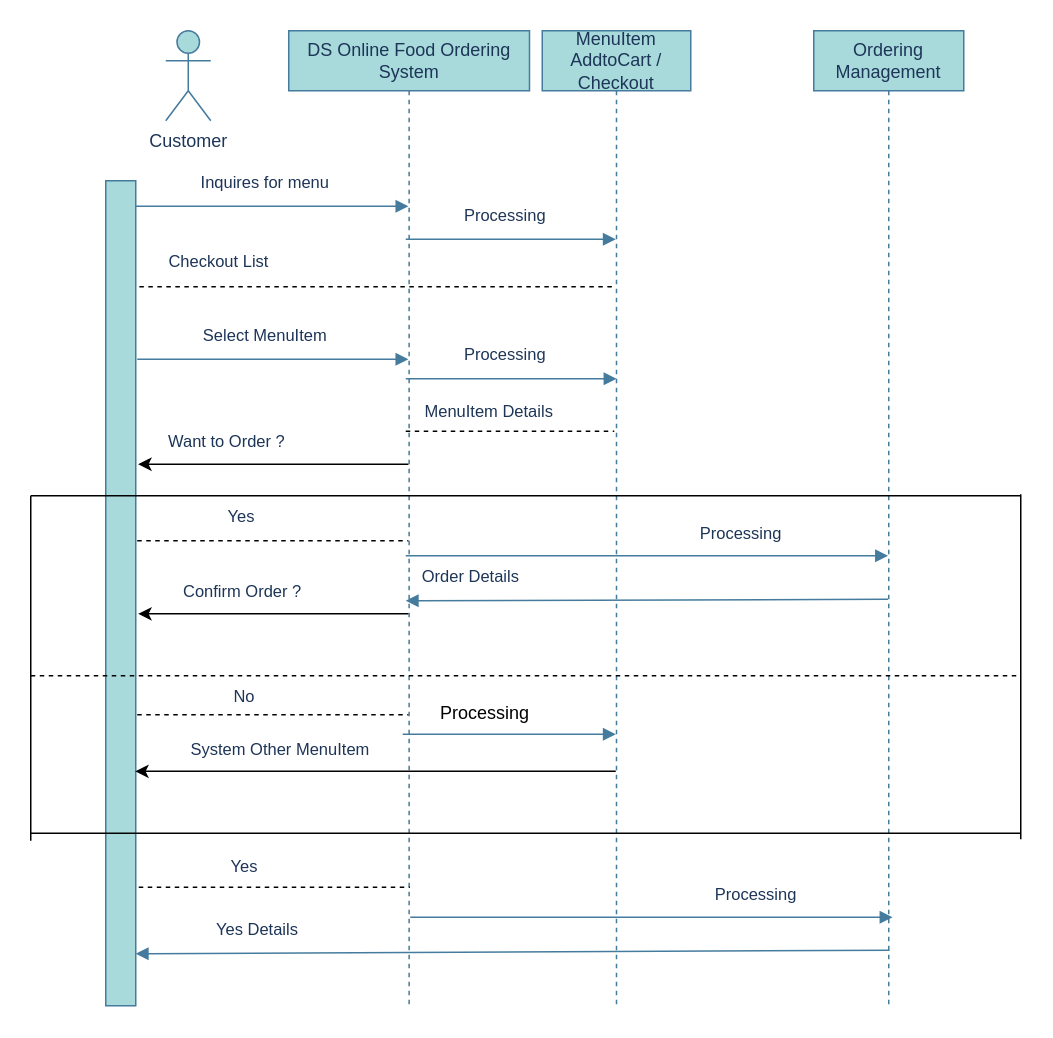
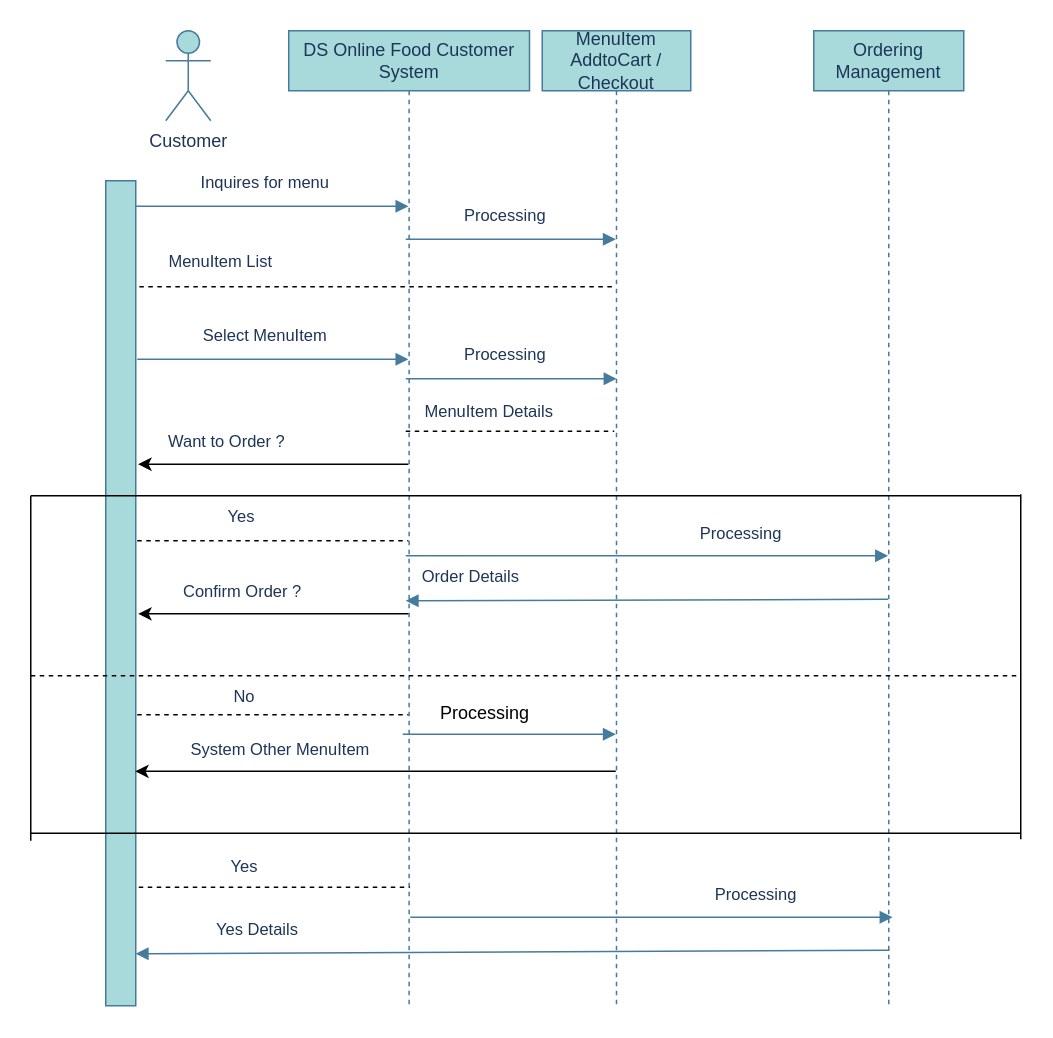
- <mxCell id="4" value="DS Online Food Ordering System" style="shape=umlLifeline;perimeter=lifelinePerimeter;whiteSpace=wrap;html=1;container=1;collapsible=0;recursiveResize=0;outlineConnect=0;fillColor=#A8DADC;strokeColor=#457B9D;fontColor=#1D3557;labelBackgroundColor=none;" vertex="1" parent="1"><mxGeometry x="192" y="20" width="160.5" height="650" as="geometry" /></mxCell>
+ <mxCell id="4" value="DS Online Food Customer System" style="shape=umlLifeline;perimeter=lifelinePerimeter;whiteSpace=wrap;html=1;container=1;collapsible=0;recursiveResize=0;outlineConnect=0;fillColor=#A8DADC;strokeColor=#457B9D;fontColor=#1D3557;labelBackgroundColor=none;" vertex="1" parent="1"><mxGeometry x="192" y="20" width="160.5" height="650" as="geometry" /></mxCell>
- <mxCell id="12" value="&lt;span style=&quot;color: rgb(29, 53, 87); font-family: Helvetica; font-size: 11px; font-style: normal; font-variant-ligatures: normal; font-variant-caps: normal; font-weight: 400; letter-spacing: normal; orphans: 2; text-align: center; text-indent: 0px; text-transform: none; widows: 2; word-spacing: 0px; -webkit-text-stroke-width: 0px; text-decoration-thickness: initial; text-decoration-style: initial; text-decoration-color: initial; float: none; display: inline !important;&quot;&gt;&amp;nbsp; &amp;nbsp; &amp;nbsp;Checkout List&lt;/span&gt;" style="text;whiteSpace=wrap;html=1;labelBackgroundColor=none;" vertex="1" parent="1"><mxGeometry x="95" y="160" width="110" height="30" as="geometry" /></mxCell>
+ <mxCell id="12" value="&lt;span style=&quot;color: rgb(29, 53, 87); font-family: Helvetica; font-size: 11px; font-style: normal; font-variant-ligatures: normal; font-variant-caps: normal; font-weight: 400; letter-spacing: normal; orphans: 2; text-align: center; text-indent: 0px; text-transform: none; widows: 2; word-spacing: 0px; -webkit-text-stroke-width: 0px; text-decoration-thickness: initial; text-decoration-style: initial; text-decoration-color: initial; float: none; display: inline !important;&quot;&gt;&amp;nbsp; &amp;nbsp; &amp;nbsp;MenuItem List&lt;/span&gt;" style="text;whiteSpace=wrap;html=1;labelBackgroundColor=none;" vertex="1" parent="1"><mxGeometry x="95" y="160" width="110" height="30" as="geometry" /></mxCell>
